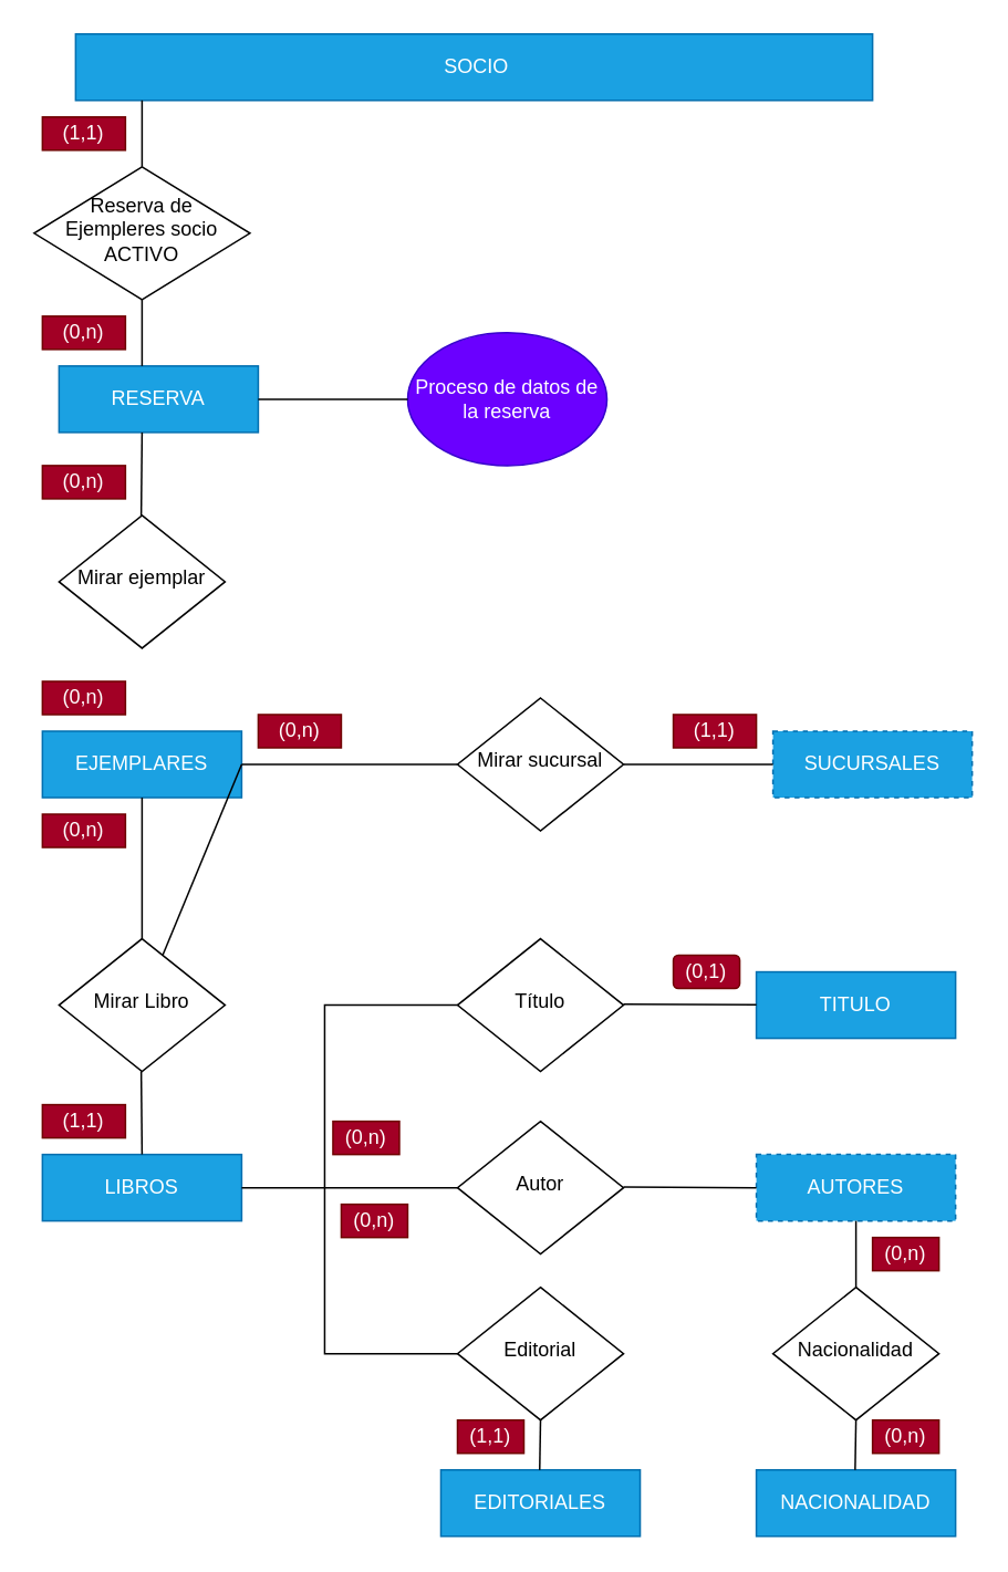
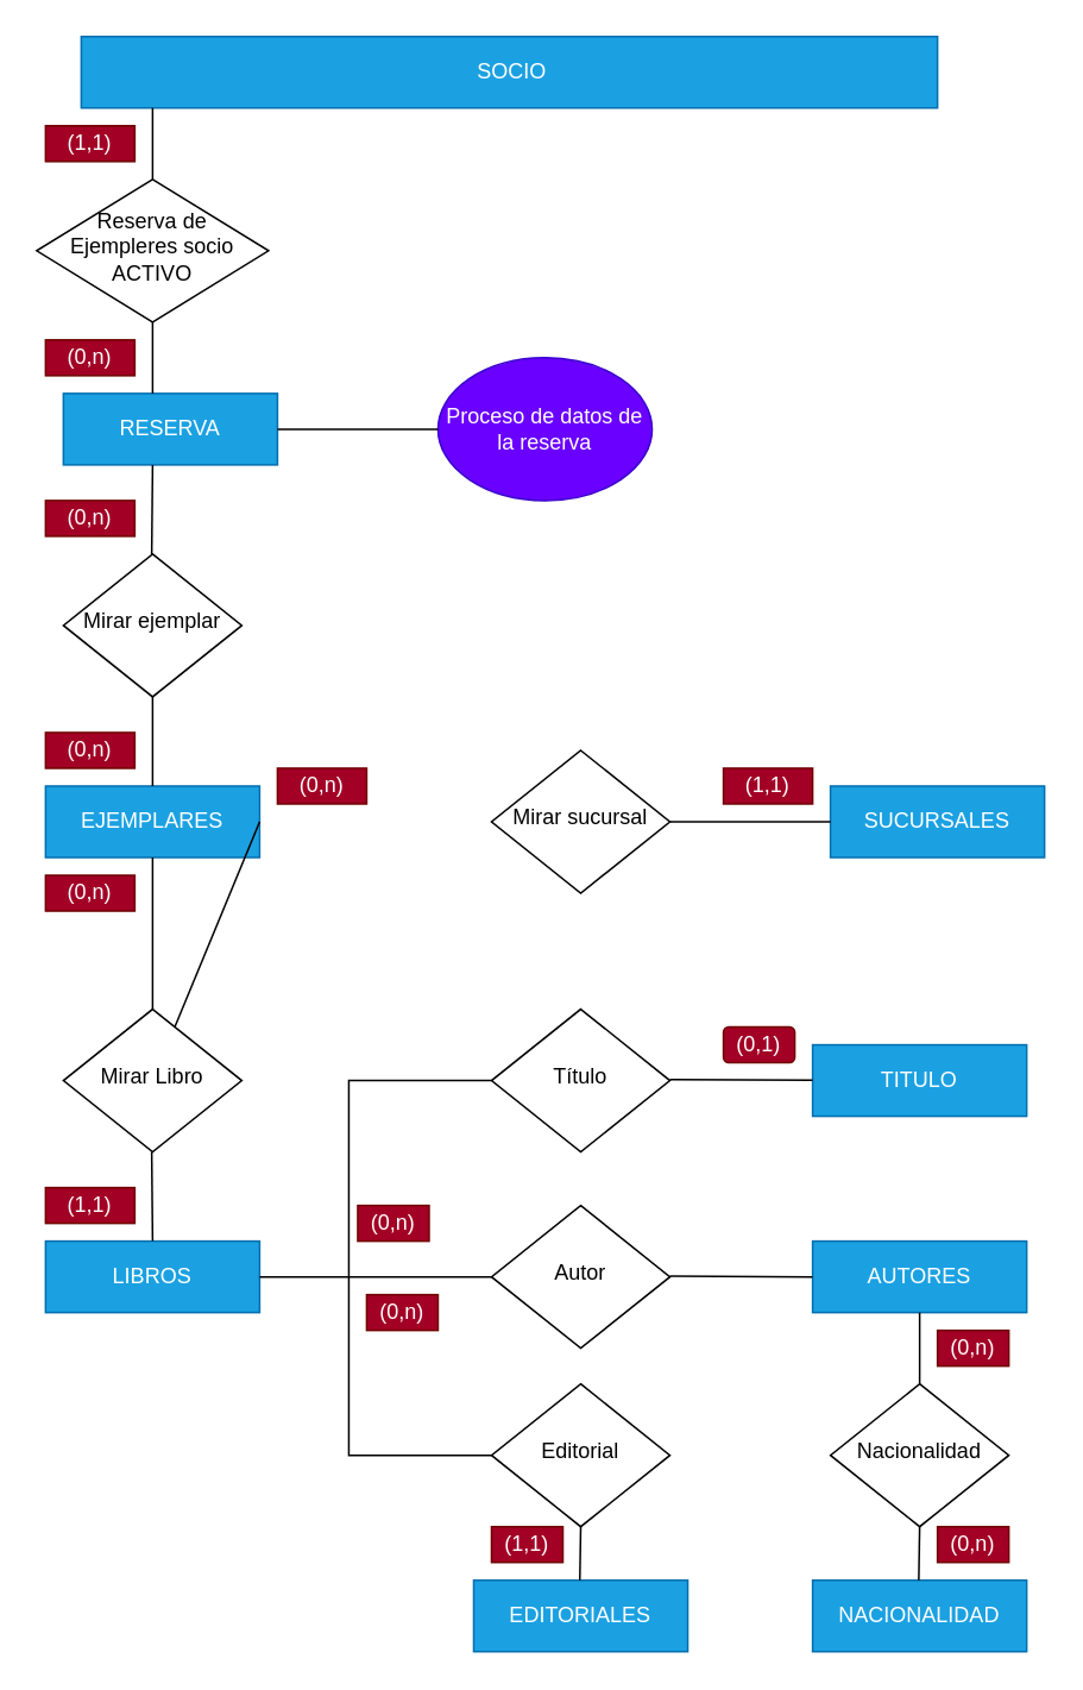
- <mxCell id="14" value="" style="endArrow=none;html=1;rounded=0;" parent="1" source="2" target="11" edge="1"><mxGeometry width="50" height="50" relative="1" as="geometry"><mxPoint x="85" y="430" as="sourcePoint" /><mxPoint x="265" y="340" as="targetPoint" /></mxGeometry></mxCell>
+ <mxCell id="14" value="" style="endArrow=none;html=1;rounded=0;entryX=0.5;entryY=1;entryDx=0;entryDy=0;" parent="1" source="2" target="13" edge="1"><mxGeometry width="50" height="50" relative="1" as="geometry"><mxPoint x="85" y="430" as="sourcePoint" /><mxPoint x="265" y="340" as="targetPoint" /></mxGeometry></mxCell>
- <mxCell id="4" value="SUCURSALES" style="rounded=0;whiteSpace=wrap;html=1;fontSize=12;glass=0;strokeWidth=1;shadow=0;fillColor=#1ba1e2;fontColor=#ffffff;strokeColor=#006EAF;dashed=1;" parent="1" vertex="1"><mxGeometry x="465" y="440" width="120" height="40" as="geometry" /></mxCell>
+ <mxCell id="4" value="SUCURSALES" style="rounded=0;whiteSpace=wrap;html=1;fontSize=12;glass=0;strokeWidth=1;shadow=0;fillColor=#1ba1e2;fontColor=#ffffff;strokeColor=#006EAF;" parent="1" vertex="1"><mxGeometry x="465" y="440" width="120" height="40" as="geometry" /></mxCell>
- <mxCell id="31" value="AUTORES" style="rounded=0;whiteSpace=wrap;html=1;fontSize=12;glass=0;strokeWidth=1;shadow=0;fillColor=#1ba1e2;fontColor=#ffffff;strokeColor=#006EAF;dashed=1;" vertex="1" parent="1"><mxGeometry x="455" y="695" width="120" height="40" as="geometry" /></mxCell>
+ <mxCell id="31" value="AUTORES" style="rounded=0;whiteSpace=wrap;html=1;fontSize=12;glass=0;strokeWidth=1;shadow=0;fillColor=#1ba1e2;fontColor=#ffffff;strokeColor=#006EAF;" vertex="1" parent="1"><mxGeometry x="455" y="695" width="120" height="40" as="geometry" /></mxCell>
